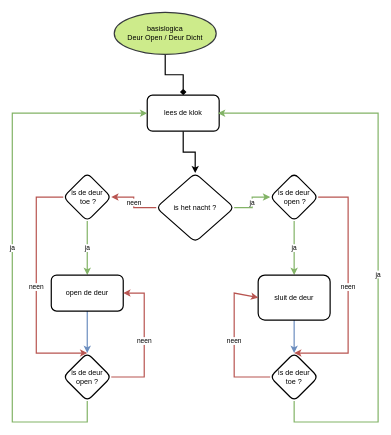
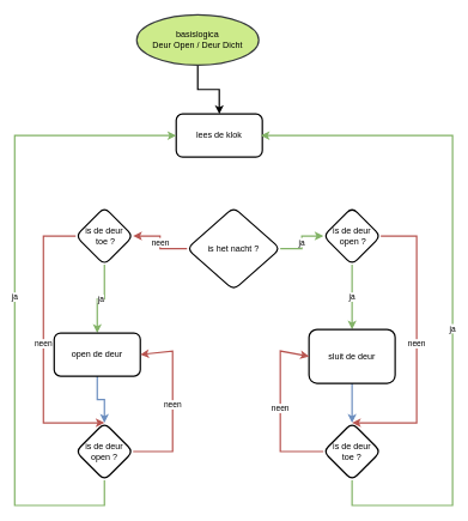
- <mxCell id="2" value="" style="edgeStyle=orthogonalEdgeStyle;rounded=0;orthogonalLoop=1;jettySize=auto;html=1;strokeWidth=2;endArrow=diamond;" parent="1" source="3" target="5" edge="1"><mxGeometry relative="1" as="geometry" /></mxCell>
+ <mxCell id="2" value="" style="edgeStyle=orthogonalEdgeStyle;rounded=0;orthogonalLoop=1;jettySize=auto;html=1;strokeWidth=2;" parent="1" source="3" target="5" edge="1"><mxGeometry relative="1" as="geometry" /></mxCell>
- <mxCell id="4" value="" style="edgeStyle=orthogonalEdgeStyle;rounded=0;orthogonalLoop=1;jettySize=auto;html=1;strokeWidth=2;" parent="1" source="5" target="8" edge="1"><mxGeometry relative="1" as="geometry" /></mxCell>
- <mxCell id="12" value="open de deur" style="rounded=1;whiteSpace=wrap;html=1;strokeWidth=2;" parent="1" vertex="1"><mxGeometry x="85" y="458" width="120" height="60" as="geometry" /></mxCell>
+ <mxCell id="12" value="open de deur" style="rounded=1;whiteSpace=wrap;html=1;strokeWidth=2;" parent="1" vertex="1"><mxGeometry x="75" y="463" width="120" height="60" as="geometry" /></mxCell>
